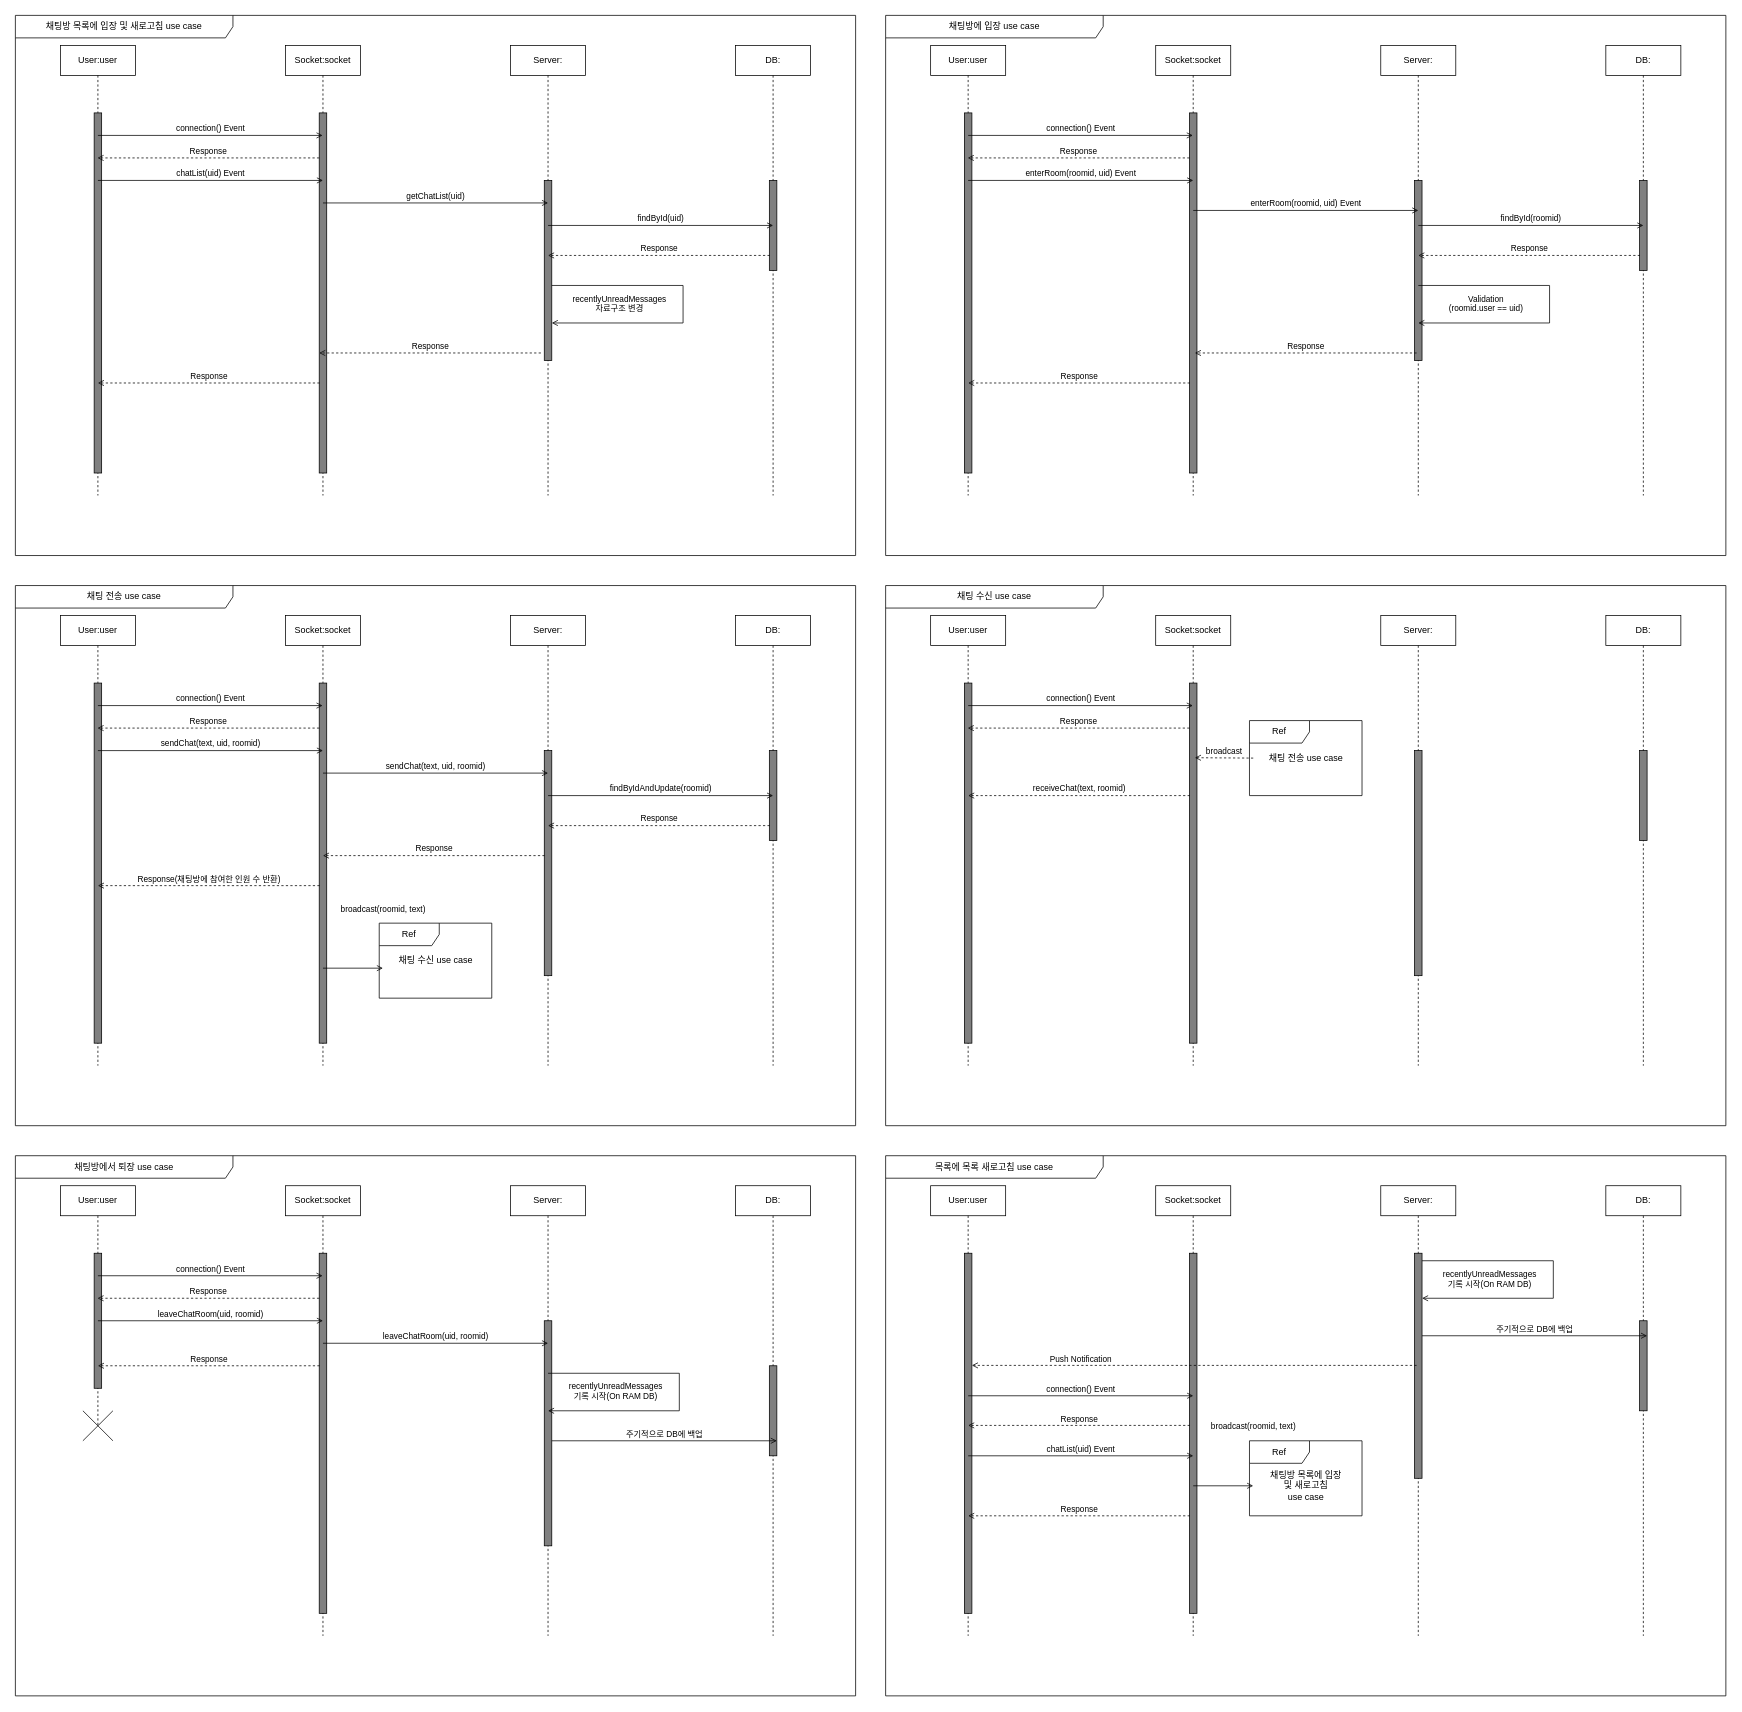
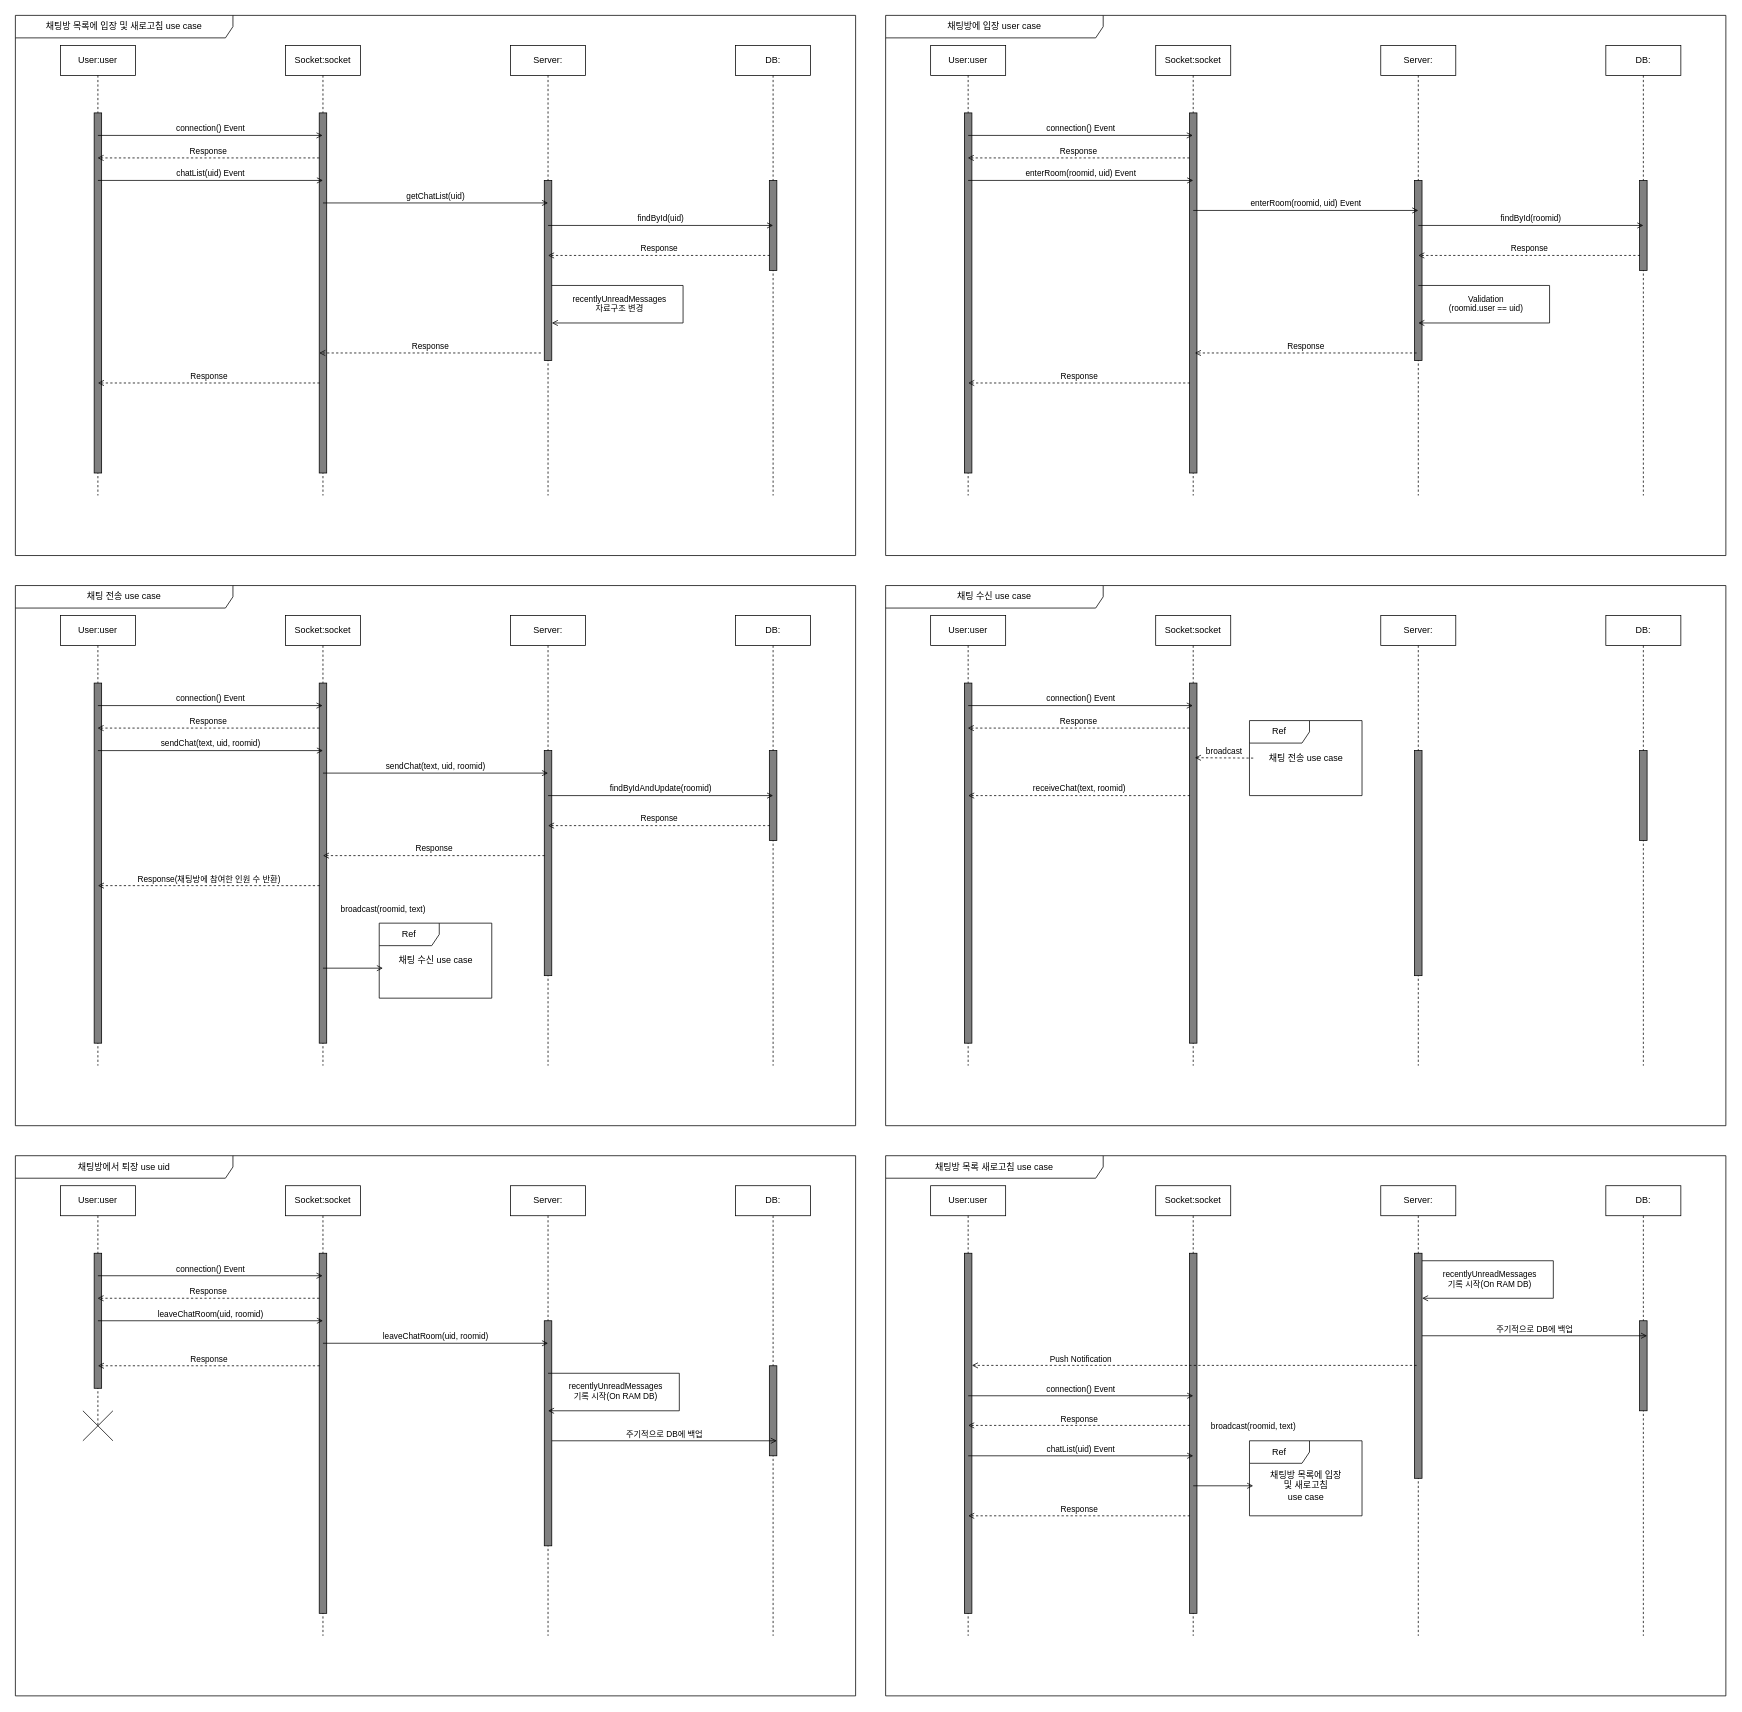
- <mxCell id="33" value="채팅방에 입장 use case" style="shape=umlFrame;whiteSpace=wrap;html=1;pointerEvents=0;recursiveResize=0;container=1;collapsible=0;width=290;height=30;" vertex="1" parent="1"><mxGeometry x="1180" y="20" width="1120" height="720" as="geometry" /></mxCell>
+ <mxCell id="33" value="채팅방에 입장 user case" style="shape=umlFrame;whiteSpace=wrap;html=1;pointerEvents=0;recursiveResize=0;container=1;collapsible=0;width=290;height=30;" vertex="1" parent="1"><mxGeometry x="1180" y="20" width="1120" height="720" as="geometry" /></mxCell>
- <mxCell id="84" value="채팅방에서 퇴장 use case" style="shape=umlFrame;whiteSpace=wrap;html=1;pointerEvents=0;recursiveResize=0;container=1;collapsible=0;width=290;height=30;" vertex="1" parent="1"><mxGeometry x="20" y="1540" width="1120" height="720" as="geometry" /></mxCell>
+ <mxCell id="84" value="채팅방에서 퇴장 use uid" style="shape=umlFrame;whiteSpace=wrap;html=1;pointerEvents=0;recursiveResize=0;container=1;collapsible=0;width=290;height=30;" vertex="1" parent="1"><mxGeometry x="20" y="1540" width="1120" height="720" as="geometry" /></mxCell>
- <mxCell id="97" value="목록에 목록 새로고침 use case" style="shape=umlFrame;whiteSpace=wrap;html=1;pointerEvents=0;recursiveResize=0;container=1;collapsible=0;width=290;height=30;" vertex="1" parent="1"><mxGeometry x="1180" y="1540" width="1120" height="720" as="geometry" /></mxCell>
+ <mxCell id="97" value="채팅방 목록 새로고침 use case" style="shape=umlFrame;whiteSpace=wrap;html=1;pointerEvents=0;recursiveResize=0;container=1;collapsible=0;width=290;height=30;" vertex="1" parent="1"><mxGeometry x="1180" y="1540" width="1120" height="720" as="geometry" /></mxCell>
